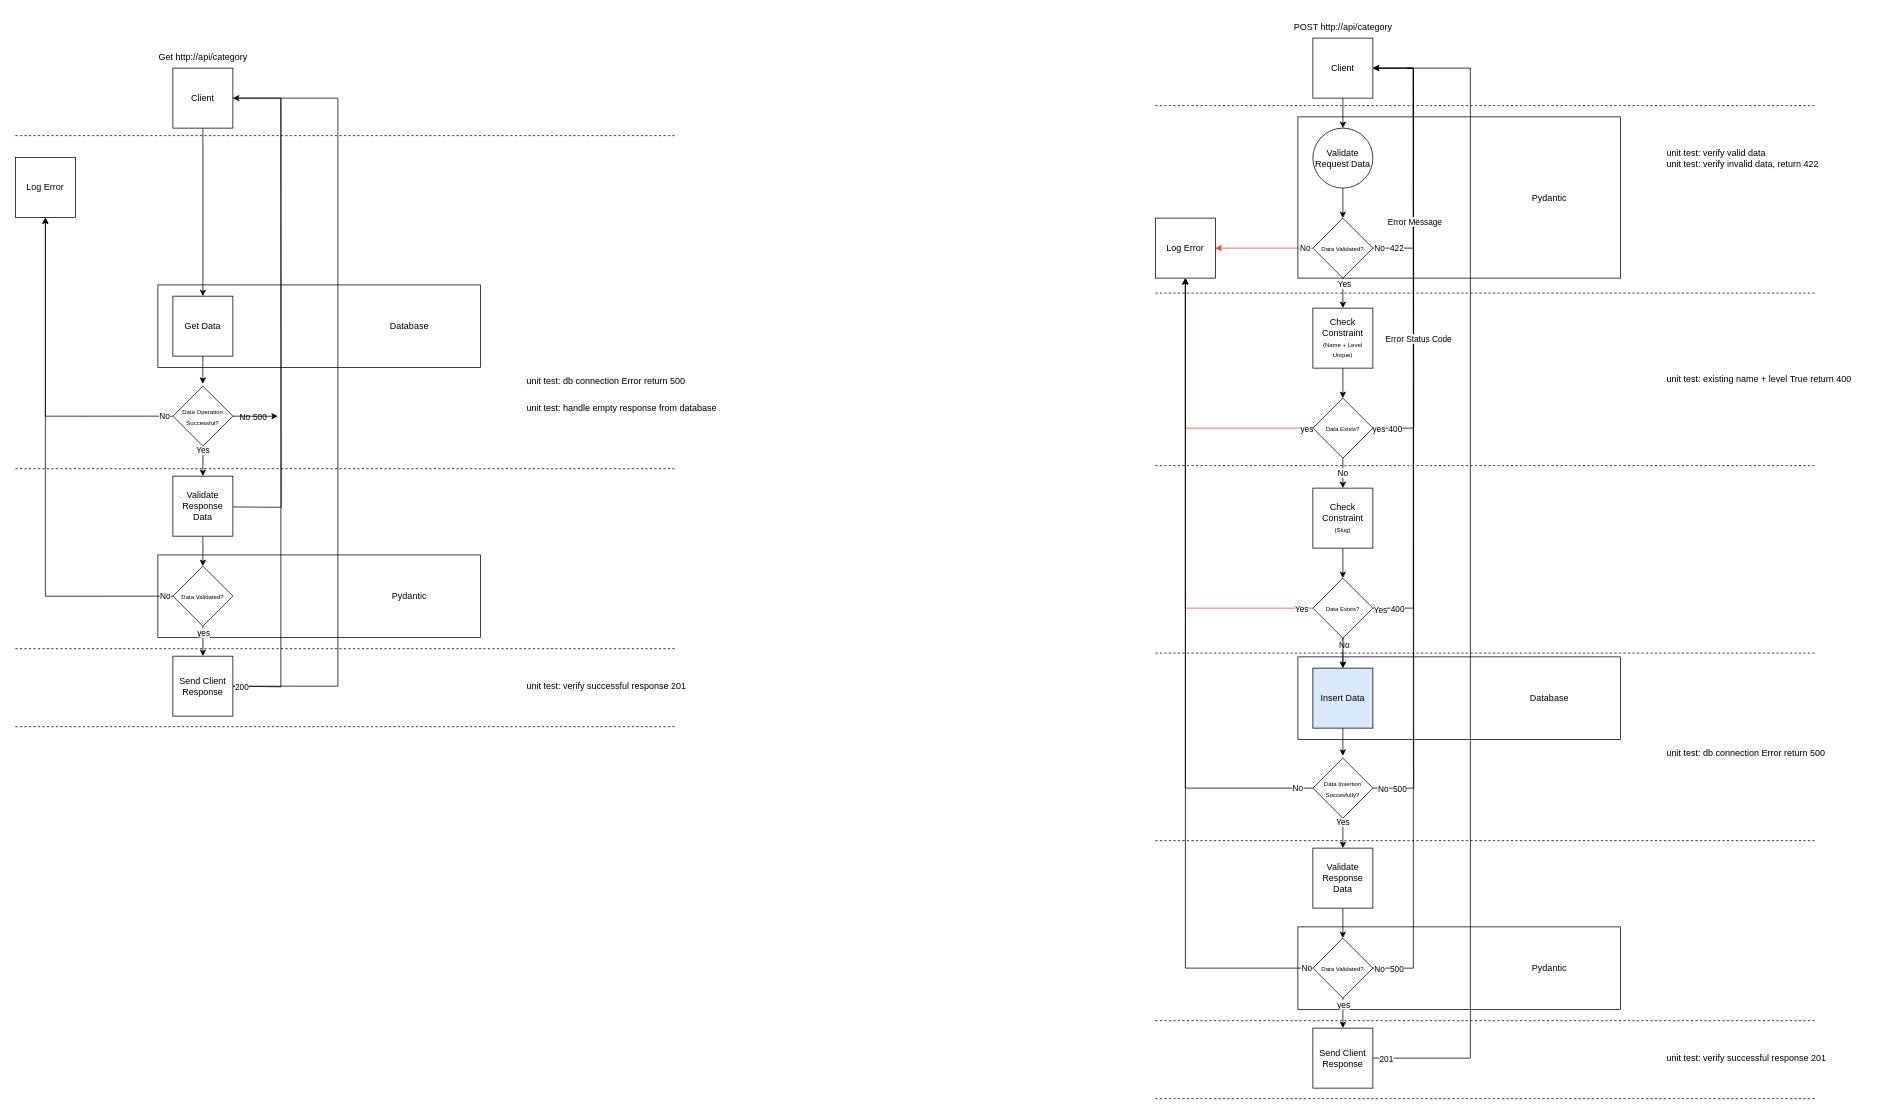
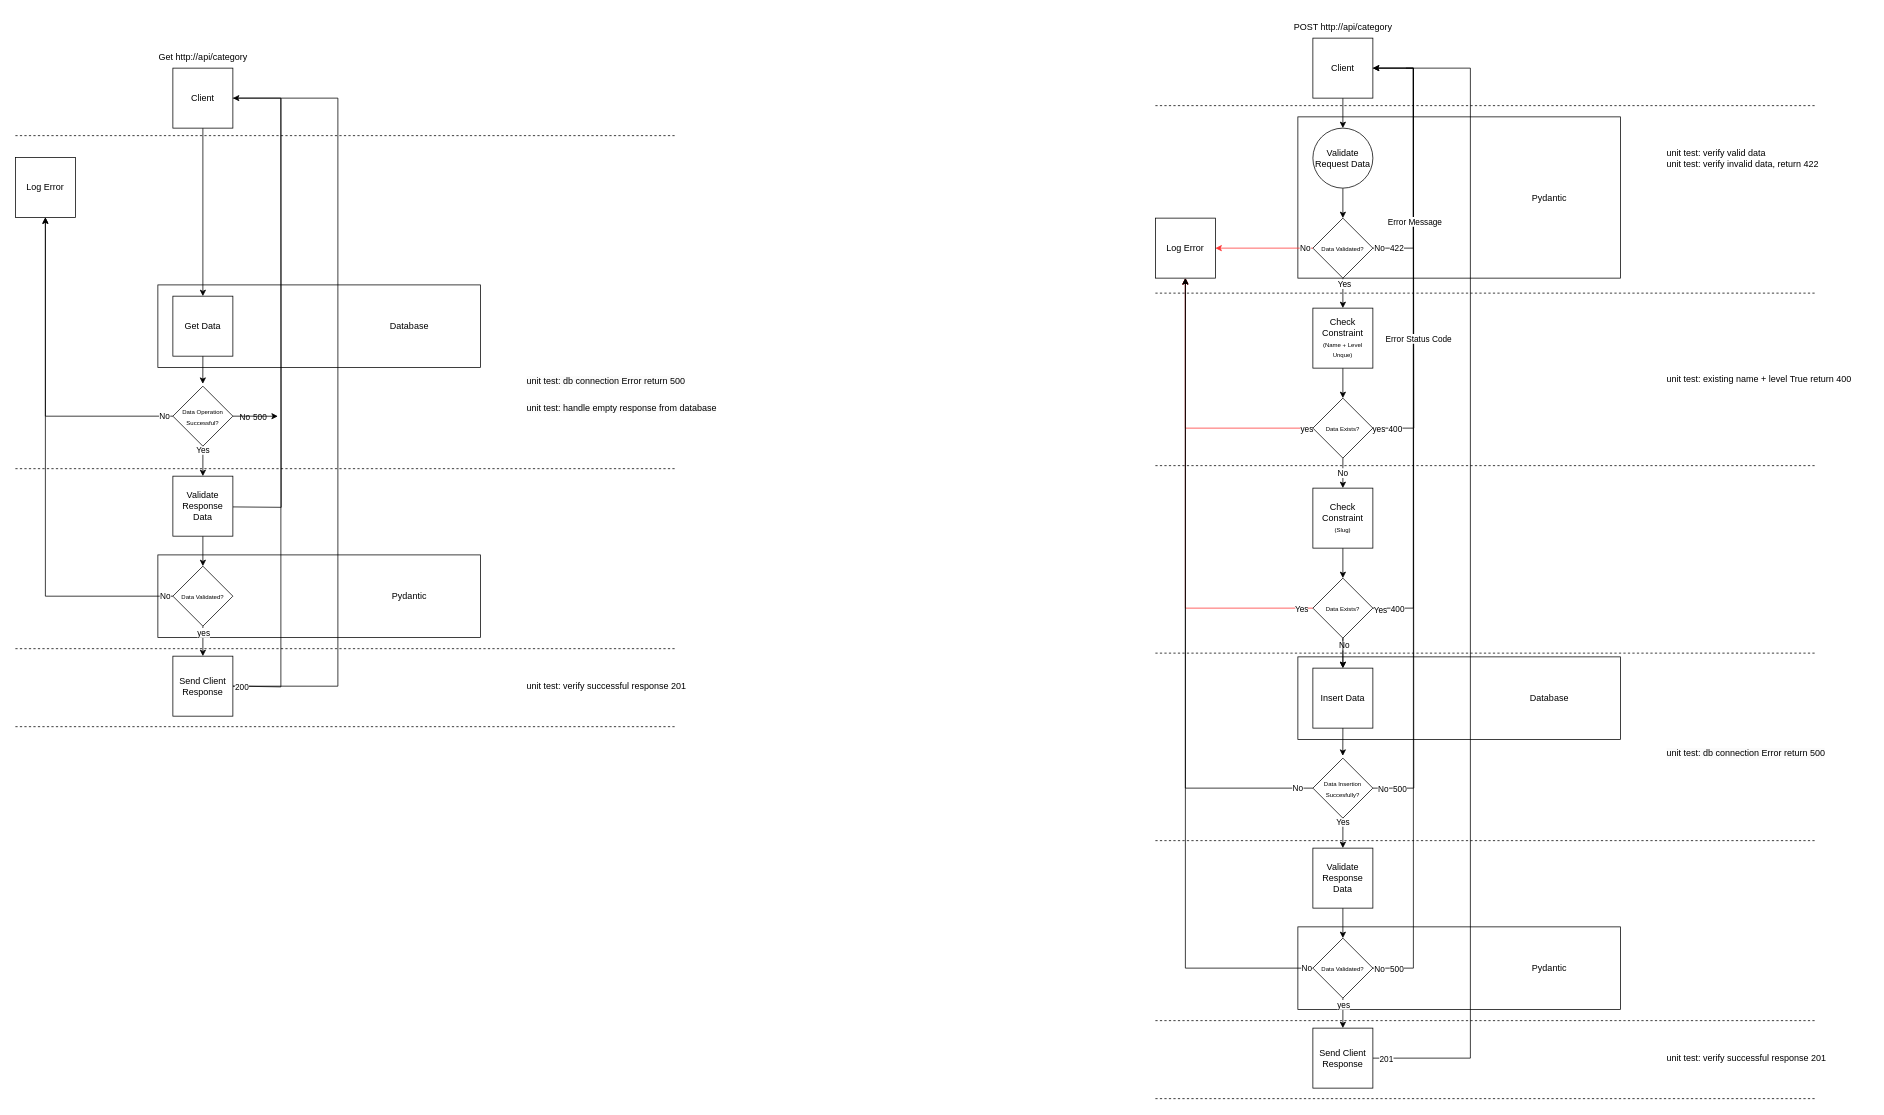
- <mxCell id="39" value="Insert Data" style="whiteSpace=wrap;html=1;aspect=fixed;fillColor=#dae8fc;" parent="1" vertex="1"><mxGeometry x="1750" y="890" width="80" height="80" as="geometry" /></mxCell>
+ <mxCell id="39" value="Insert Data" style="whiteSpace=wrap;html=1;aspect=fixed;" parent="1" vertex="1"><mxGeometry x="1750" y="890" width="80" height="80" as="geometry" /></mxCell>
